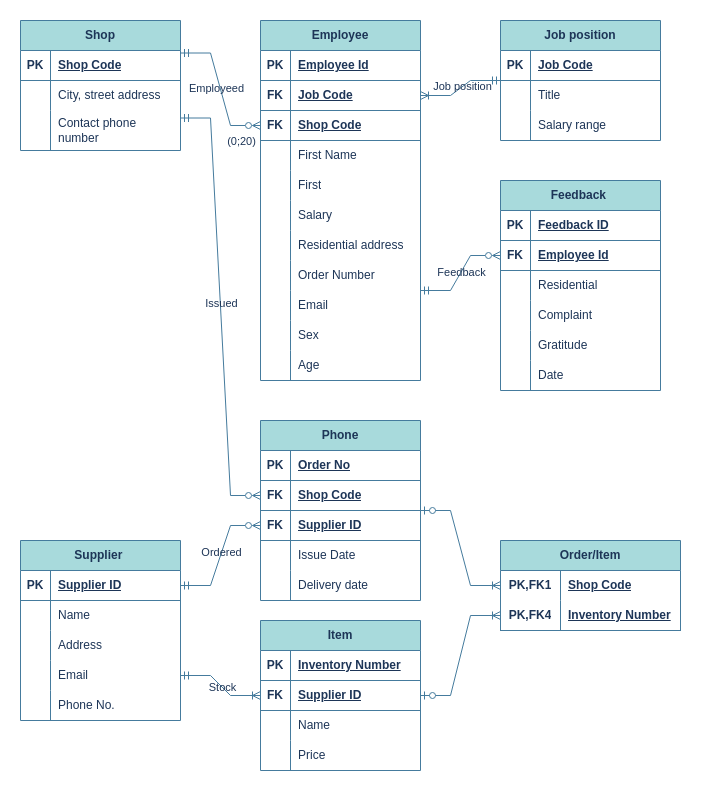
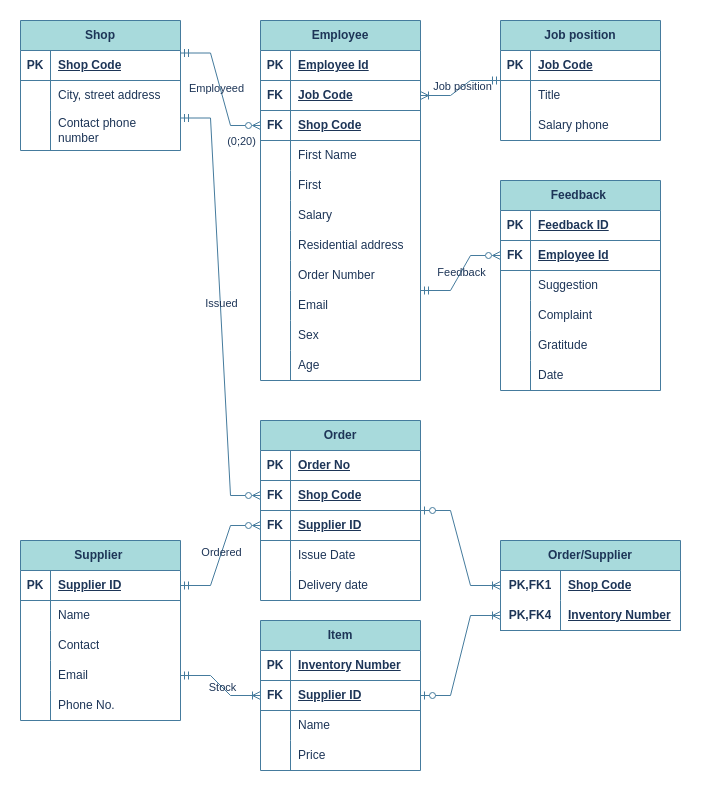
- <mxCell id="55" value="Salary range" style="shape=partialRectangle;connectable=0;fillColor=none;top=0;left=0;bottom=0;right=0;align=left;spacingLeft=6;overflow=hidden;labelBackgroundColor=none;strokeColor=#457B9D;fontColor=#1D3557;whiteSpace=wrap;rounded=0;" parent="53" vertex="1"><mxGeometry x="30" width="130" height="30" as="geometry"><mxRectangle width="130" height="30" as="alternateBounds" /></mxGeometry></mxCell>
+ <mxCell id="55" value="Salary phone" style="shape=partialRectangle;connectable=0;fillColor=none;top=0;left=0;bottom=0;right=0;align=left;spacingLeft=6;overflow=hidden;labelBackgroundColor=none;strokeColor=#457B9D;fontColor=#1D3557;whiteSpace=wrap;rounded=0;" parent="53" vertex="1"><mxGeometry x="30" width="130" height="30" as="geometry"><mxRectangle width="130" height="30" as="alternateBounds" /></mxGeometry></mxCell>
- <mxCell id="121" value="Residential" style="shape=partialRectangle;connectable=0;fillColor=none;top=0;left=0;bottom=0;right=0;align=left;spacingLeft=6;overflow=hidden;labelBackgroundColor=none;strokeColor=#457B9D;fontColor=#1D3557;whiteSpace=wrap;rounded=0;" parent="119" vertex="1"><mxGeometry x="30" width="130" height="30" as="geometry"><mxRectangle width="130" height="30" as="alternateBounds" /></mxGeometry></mxCell>
+ <mxCell id="121" value="Suggestion" style="shape=partialRectangle;connectable=0;fillColor=none;top=0;left=0;bottom=0;right=0;align=left;spacingLeft=6;overflow=hidden;labelBackgroundColor=none;strokeColor=#457B9D;fontColor=#1D3557;whiteSpace=wrap;rounded=0;" parent="119" vertex="1"><mxGeometry x="30" width="130" height="30" as="geometry"><mxRectangle width="130" height="30" as="alternateBounds" /></mxGeometry></mxCell>
- <mxCell id="85" value="Phone" style="shape=table;startSize=30;container=1;collapsible=1;childLayout=tableLayout;fixedRows=1;rowLines=0;fontStyle=1;align=center;resizeLast=1;labelBackgroundColor=none;fillColor=#A8DADC;strokeColor=#457B9D;fontColor=#1D3557;whiteSpace=wrap;rounded=0;" parent="1" vertex="1"><mxGeometry x="260" y="420" width="160" height="180" as="geometry"><mxRectangle x="280" y="-4240" width="70" height="30" as="alternateBounds" /></mxGeometry></mxCell>
+ <mxCell id="85" value="Order" style="shape=table;startSize=30;container=1;collapsible=1;childLayout=tableLayout;fixedRows=1;rowLines=0;fontStyle=1;align=center;resizeLast=1;labelBackgroundColor=none;fillColor=#A8DADC;strokeColor=#457B9D;fontColor=#1D3557;whiteSpace=wrap;rounded=0;" parent="1" vertex="1"><mxGeometry x="260" y="420" width="160" height="180" as="geometry"><mxRectangle x="280" y="-4240" width="70" height="30" as="alternateBounds" /></mxGeometry></mxCell>
- <mxCell id="133" value="Order/Item" style="shape=table;startSize=30;container=1;collapsible=1;childLayout=tableLayout;fixedRows=1;rowLines=0;fontStyle=1;align=center;resizeLast=1;html=1;whiteSpace=wrap;labelBackgroundColor=none;fillColor=#A8DADC;strokeColor=#457B9D;fontColor=#1D3557;" vertex="1" parent="1"><mxGeometry x="500" y="540" width="180" height="90" as="geometry" /></mxCell>
+ <mxCell id="133" value="Order/Supplier" style="shape=table;startSize=30;container=1;collapsible=1;childLayout=tableLayout;fixedRows=1;rowLines=0;fontStyle=1;align=center;resizeLast=1;html=1;whiteSpace=wrap;labelBackgroundColor=none;fillColor=#A8DADC;strokeColor=#457B9D;fontColor=#1D3557;" vertex="1" parent="1"><mxGeometry x="500" y="540" width="180" height="90" as="geometry" /></mxCell>
- <mxCell id="78" value="Address" style="shape=partialRectangle;connectable=0;fillColor=none;top=0;left=0;bottom=0;right=0;align=left;spacingLeft=6;overflow=hidden;labelBackgroundColor=none;strokeColor=#457B9D;fontColor=#1D3557;whiteSpace=wrap;rounded=0;" parent="76" vertex="1"><mxGeometry x="30" width="130" height="30" as="geometry"><mxRectangle width="130" height="30" as="alternateBounds" /></mxGeometry></mxCell>
+ <mxCell id="78" value="Contact" style="shape=partialRectangle;connectable=0;fillColor=none;top=0;left=0;bottom=0;right=0;align=left;spacingLeft=6;overflow=hidden;labelBackgroundColor=none;strokeColor=#457B9D;fontColor=#1D3557;whiteSpace=wrap;rounded=0;" parent="76" vertex="1"><mxGeometry x="30" width="130" height="30" as="geometry"><mxRectangle width="130" height="30" as="alternateBounds" /></mxGeometry></mxCell>
